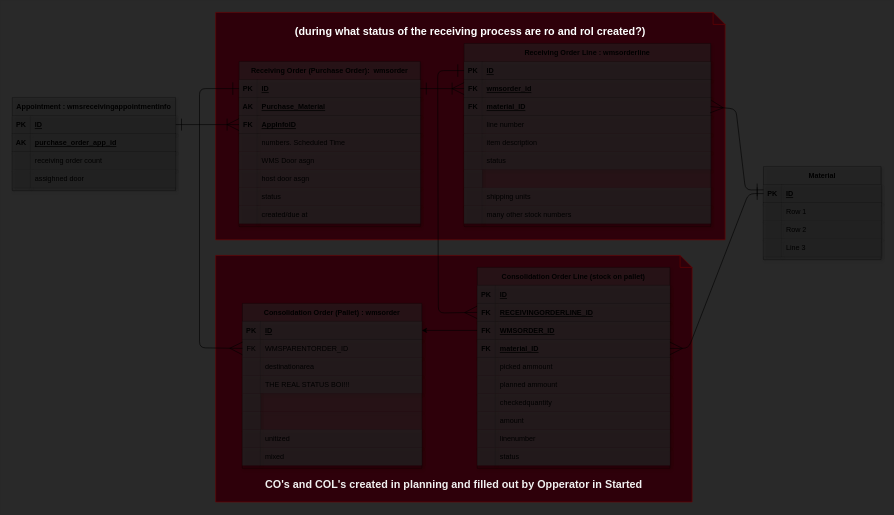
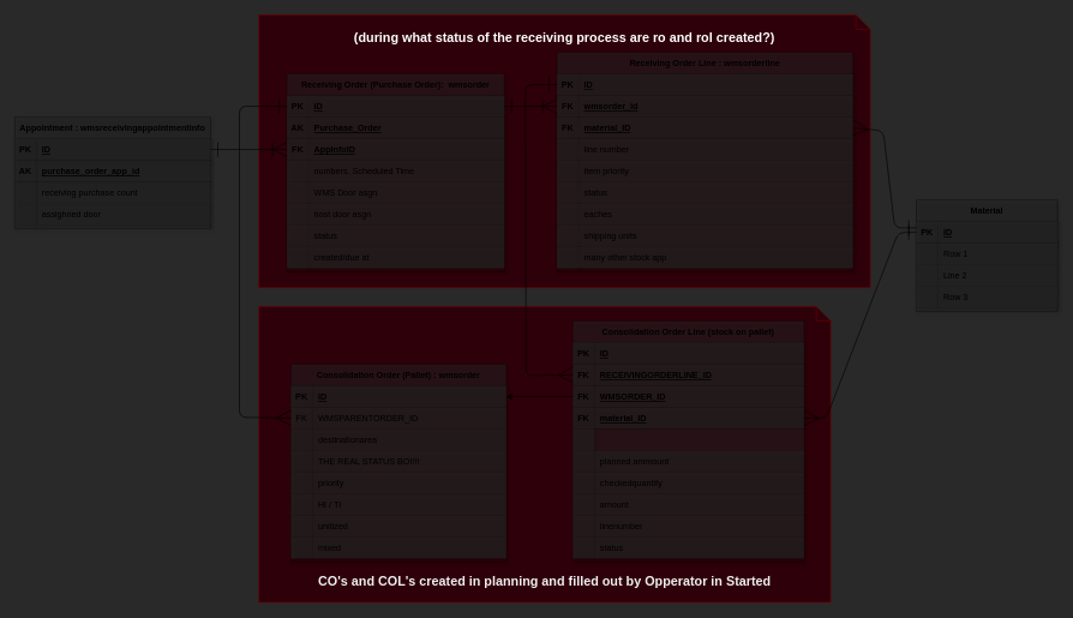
- <mxCell id="24" value="Purchase_Material" style="shape=partialRectangle;connectable=0;fillColor=#242424;top=0;left=0;bottom=0;right=0;align=left;spacingLeft=6;fontStyle=5;overflow=hidden;shadow=1;opacity=50;" parent="22" vertex="1"><mxGeometry x="30" width="272" height="30" as="geometry"><mxRectangle width="272" height="30" as="alternateBounds" /></mxGeometry></mxCell>
+ <mxCell id="24" value="Purchase_Order" style="shape=partialRectangle;connectable=0;fillColor=#242424;top=0;left=0;bottom=0;right=0;align=left;spacingLeft=6;fontStyle=5;overflow=hidden;shadow=1;opacity=50;" parent="22" vertex="1"><mxGeometry x="30" width="272" height="30" as="geometry"><mxRectangle width="272" height="30" as="alternateBounds" /></mxGeometry></mxCell>
- <mxCell id="58" value="item description" style="shape=partialRectangle;connectable=0;fillColor=#242424;top=0;left=0;bottom=0;right=0;align=left;spacingLeft=6;overflow=hidden;shadow=1;opacity=50;" parent="56" vertex="1"><mxGeometry x="30" width="381" height="30" as="geometry"><mxRectangle width="381" height="30" as="alternateBounds" /></mxGeometry></mxCell>
+ <mxCell id="58" value="item priority" style="shape=partialRectangle;connectable=0;fillColor=#242424;top=0;left=0;bottom=0;right=0;align=left;spacingLeft=6;overflow=hidden;shadow=1;opacity=50;" parent="56" vertex="1"><mxGeometry x="30" width="381" height="30" as="geometry"><mxRectangle width="381" height="30" as="alternateBounds" /></mxGeometry></mxCell>
- <mxCell id="14" value="receiving order count" style="shape=partialRectangle;connectable=0;fillColor=#242424;top=0;left=0;bottom=0;right=0;align=left;spacingLeft=6;overflow=hidden;shadow=1;opacity=50;" parent="12" vertex="1"><mxGeometry x="30" width="242" height="30" as="geometry"><mxRectangle width="242" height="30" as="alternateBounds" /></mxGeometry></mxCell>
+ <mxCell id="14" value="receiving purchase count" style="shape=partialRectangle;connectable=0;fillColor=#242424;top=0;left=0;bottom=0;right=0;align=left;spacingLeft=6;overflow=hidden;shadow=1;opacity=50;" parent="12" vertex="1"><mxGeometry x="30" width="242" height="30" as="geometry"><mxRectangle width="242" height="30" as="alternateBounds" /></mxGeometry></mxCell>
+ <mxCell id="64" value="eaches" style="shape=partialRectangle;connectable=0;fillColor=#242424;top=0;left=0;bottom=0;right=0;align=left;spacingLeft=6;overflow=hidden;shadow=1;opacity=50;" parent="62" vertex="1"><mxGeometry x="30" width="381" height="30" as="geometry"><mxRectangle width="381" height="30" as="alternateBounds" /></mxGeometry></mxCell>
- <mxCell id="70" value="many other stock numbers" style="shape=partialRectangle;connectable=0;fillColor=#242424;top=0;left=0;bottom=0;right=0;align=left;spacingLeft=6;overflow=hidden;shadow=1;opacity=50;" parent="68" vertex="1"><mxGeometry x="30" width="381" height="30" as="geometry"><mxRectangle width="381" height="30" as="alternateBounds" /></mxGeometry></mxCell>
+ <mxCell id="70" value="many other stock app" style="shape=partialRectangle;connectable=0;fillColor=#242424;top=0;left=0;bottom=0;right=0;align=left;spacingLeft=6;overflow=hidden;shadow=1;opacity=50;" parent="68" vertex="1"><mxGeometry x="30" width="381" height="30" as="geometry"><mxRectangle width="381" height="30" as="alternateBounds" /></mxGeometry></mxCell>
- <mxCell id="139" value="Row 2" style="shape=partialRectangle;connectable=0;fillColor=#242424;top=0;left=0;bottom=0;right=0;align=left;spacingLeft=6;overflow=hidden;shadow=1;opacity=50;" parent="137" vertex="1"><mxGeometry x="30" width="166" height="30" as="geometry"><mxRectangle width="166" height="30" as="alternateBounds" /></mxGeometry></mxCell>
+ <mxCell id="139" value="Line 2" style="shape=partialRectangle;connectable=0;fillColor=#242424;top=0;left=0;bottom=0;right=0;align=left;spacingLeft=6;overflow=hidden;shadow=1;opacity=50;" parent="137" vertex="1"><mxGeometry x="30" width="166" height="30" as="geometry"><mxRectangle width="166" height="30" as="alternateBounds" /></mxGeometry></mxCell>
- <mxCell id="142" value="Line 3" style="shape=partialRectangle;connectable=0;fillColor=#242424;top=0;left=0;bottom=0;right=0;align=left;spacingLeft=6;overflow=hidden;shadow=1;opacity=50;" parent="140" vertex="1"><mxGeometry x="30" width="166" height="30" as="geometry"><mxRectangle width="166" height="30" as="alternateBounds" /></mxGeometry></mxCell>
+ <mxCell id="142" value="Row 3" style="shape=partialRectangle;connectable=0;fillColor=#242424;top=0;left=0;bottom=0;right=0;align=left;spacingLeft=6;overflow=hidden;shadow=1;opacity=50;" parent="140" vertex="1"><mxGeometry x="30" width="166" height="30" as="geometry"><mxRectangle width="166" height="30" as="alternateBounds" /></mxGeometry></mxCell>
- <mxCell id="114" value="picked ammount" style="shape=partialRectangle;connectable=0;fillColor=#242424;top=0;left=0;bottom=0;right=0;align=left;spacingLeft=6;overflow=hidden;shadow=1;opacity=50;" parent="112" vertex="1"><mxGeometry x="30" width="291" height="30" as="geometry"><mxRectangle width="291" height="30" as="alternateBounds" /></mxGeometry></mxCell>
+ <mxCell id="87" value="priority" style="shape=partialRectangle;connectable=0;fillColor=#242424;top=0;left=0;bottom=0;right=0;align=left;spacingLeft=6;overflow=hidden;shadow=1;opacity=50;" parent="85" vertex="1"><mxGeometry x="30" width="269" height="30" as="geometry"><mxRectangle width="269" height="30" as="alternateBounds" /></mxGeometry></mxCell>
+ <mxCell id="90" value="HI / TI" style="shape=partialRectangle;connectable=0;fillColor=#242424;top=0;left=0;bottom=0;right=0;align=left;spacingLeft=6;overflow=hidden;shadow=1;opacity=50;" parent="88" vertex="1"><mxGeometry x="30" width="269" height="30" as="geometry"><mxRectangle width="269" height="30" as="alternateBounds" /></mxGeometry></mxCell>
